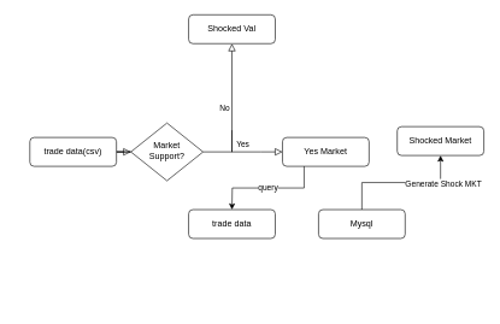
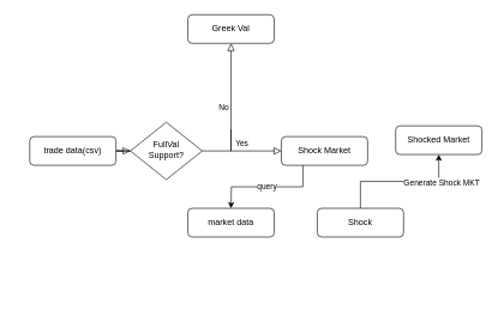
- <mxCell id="11" value="Shocked Val" style="rounded=1;whiteSpace=wrap;html=1;fontSize=12;glass=0;strokeWidth=1;shadow=0;" vertex="1" parent="1"><mxGeometry x="260" y="20" width="120" height="40" as="geometry" /></mxCell>
+ <mxCell id="11" value="Greek Val" style="rounded=1;whiteSpace=wrap;html=1;fontSize=12;glass=0;strokeWidth=1;shadow=0;" vertex="1" parent="1"><mxGeometry x="260" y="20" width="120" height="40" as="geometry" /></mxCell>
- <mxCell id="5" value="Market &lt;br&gt;Support?" style="rhombus;whiteSpace=wrap;html=1;shadow=0;fontFamily=Helvetica;fontSize=12;align=center;strokeWidth=1;spacing=6;spacingTop=-4;" parent="1" vertex="1"><mxGeometry x="180" y="170" width="100" height="80" as="geometry" /></mxCell>
+ <mxCell id="5" value="FullVal &lt;br&gt;Support?" style="rhombus;whiteSpace=wrap;html=1;shadow=0;fontFamily=Helvetica;fontSize=12;align=center;strokeWidth=1;spacing=6;spacingTop=-4;" parent="1" vertex="1"><mxGeometry x="180" y="170" width="100" height="80" as="geometry" /></mxCell>
- <mxCell id="8" value="Yes Market" style="rounded=1;whiteSpace=wrap;html=1;fontSize=12;glass=0;strokeWidth=1;shadow=0;" parent="1" vertex="1"><mxGeometry x="390" y="190" width="120" height="40" as="geometry" /></mxCell>
+ <mxCell id="8" value="Shock Market" style="rounded=1;whiteSpace=wrap;html=1;fontSize=12;glass=0;strokeWidth=1;shadow=0;" parent="1" vertex="1"><mxGeometry x="390" y="190" width="120" height="40" as="geometry" /></mxCell>
- <mxCell id="9" value="trade data" style="rounded=1;whiteSpace=wrap;html=1;fontSize=12;glass=0;strokeWidth=1;shadow=0;" parent="1" vertex="1"><mxGeometry x="260" y="290" width="120" height="40" as="geometry" /></mxCell>
+ <mxCell id="9" value="market data" style="rounded=1;whiteSpace=wrap;html=1;fontSize=12;glass=0;strokeWidth=1;shadow=0;" parent="1" vertex="1"><mxGeometry x="260" y="290" width="120" height="40" as="geometry" /></mxCell>
- <mxCell id="15" value="Mysql" style="rounded=1;whiteSpace=wrap;html=1;fontSize=12;glass=0;strokeWidth=1;shadow=0;" vertex="1" parent="1"><mxGeometry x="440" y="290" width="120" height="40" as="geometry" /></mxCell>
+ <mxCell id="15" value="Shock" style="rounded=1;whiteSpace=wrap;html=1;fontSize=12;glass=0;strokeWidth=1;shadow=0;" vertex="1" parent="1"><mxGeometry x="440" y="290" width="120" height="40" as="geometry" /></mxCell>
